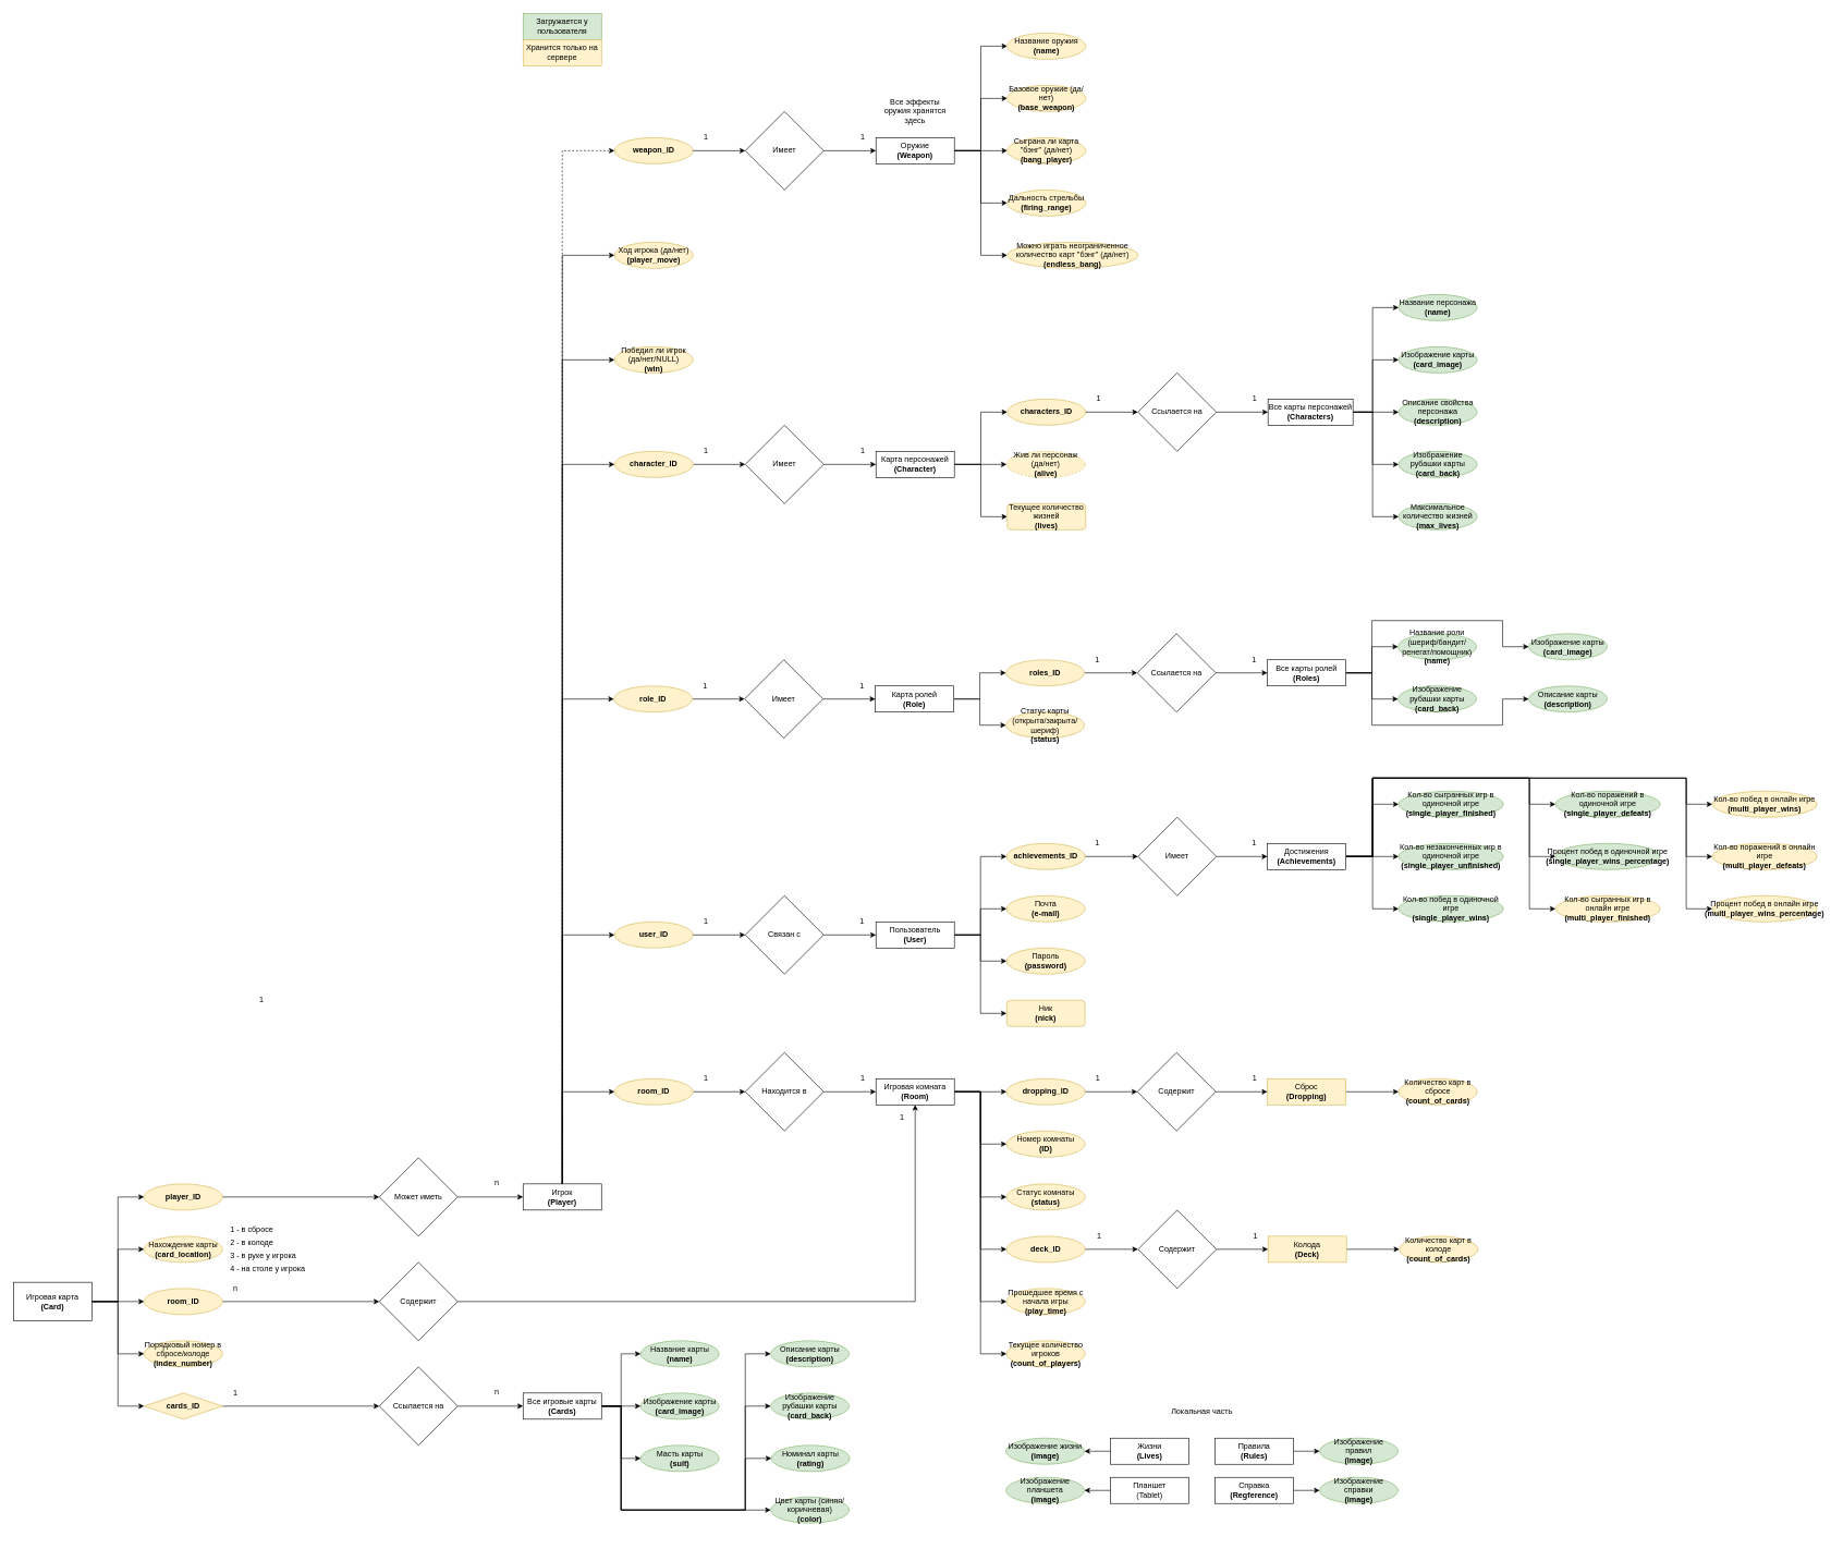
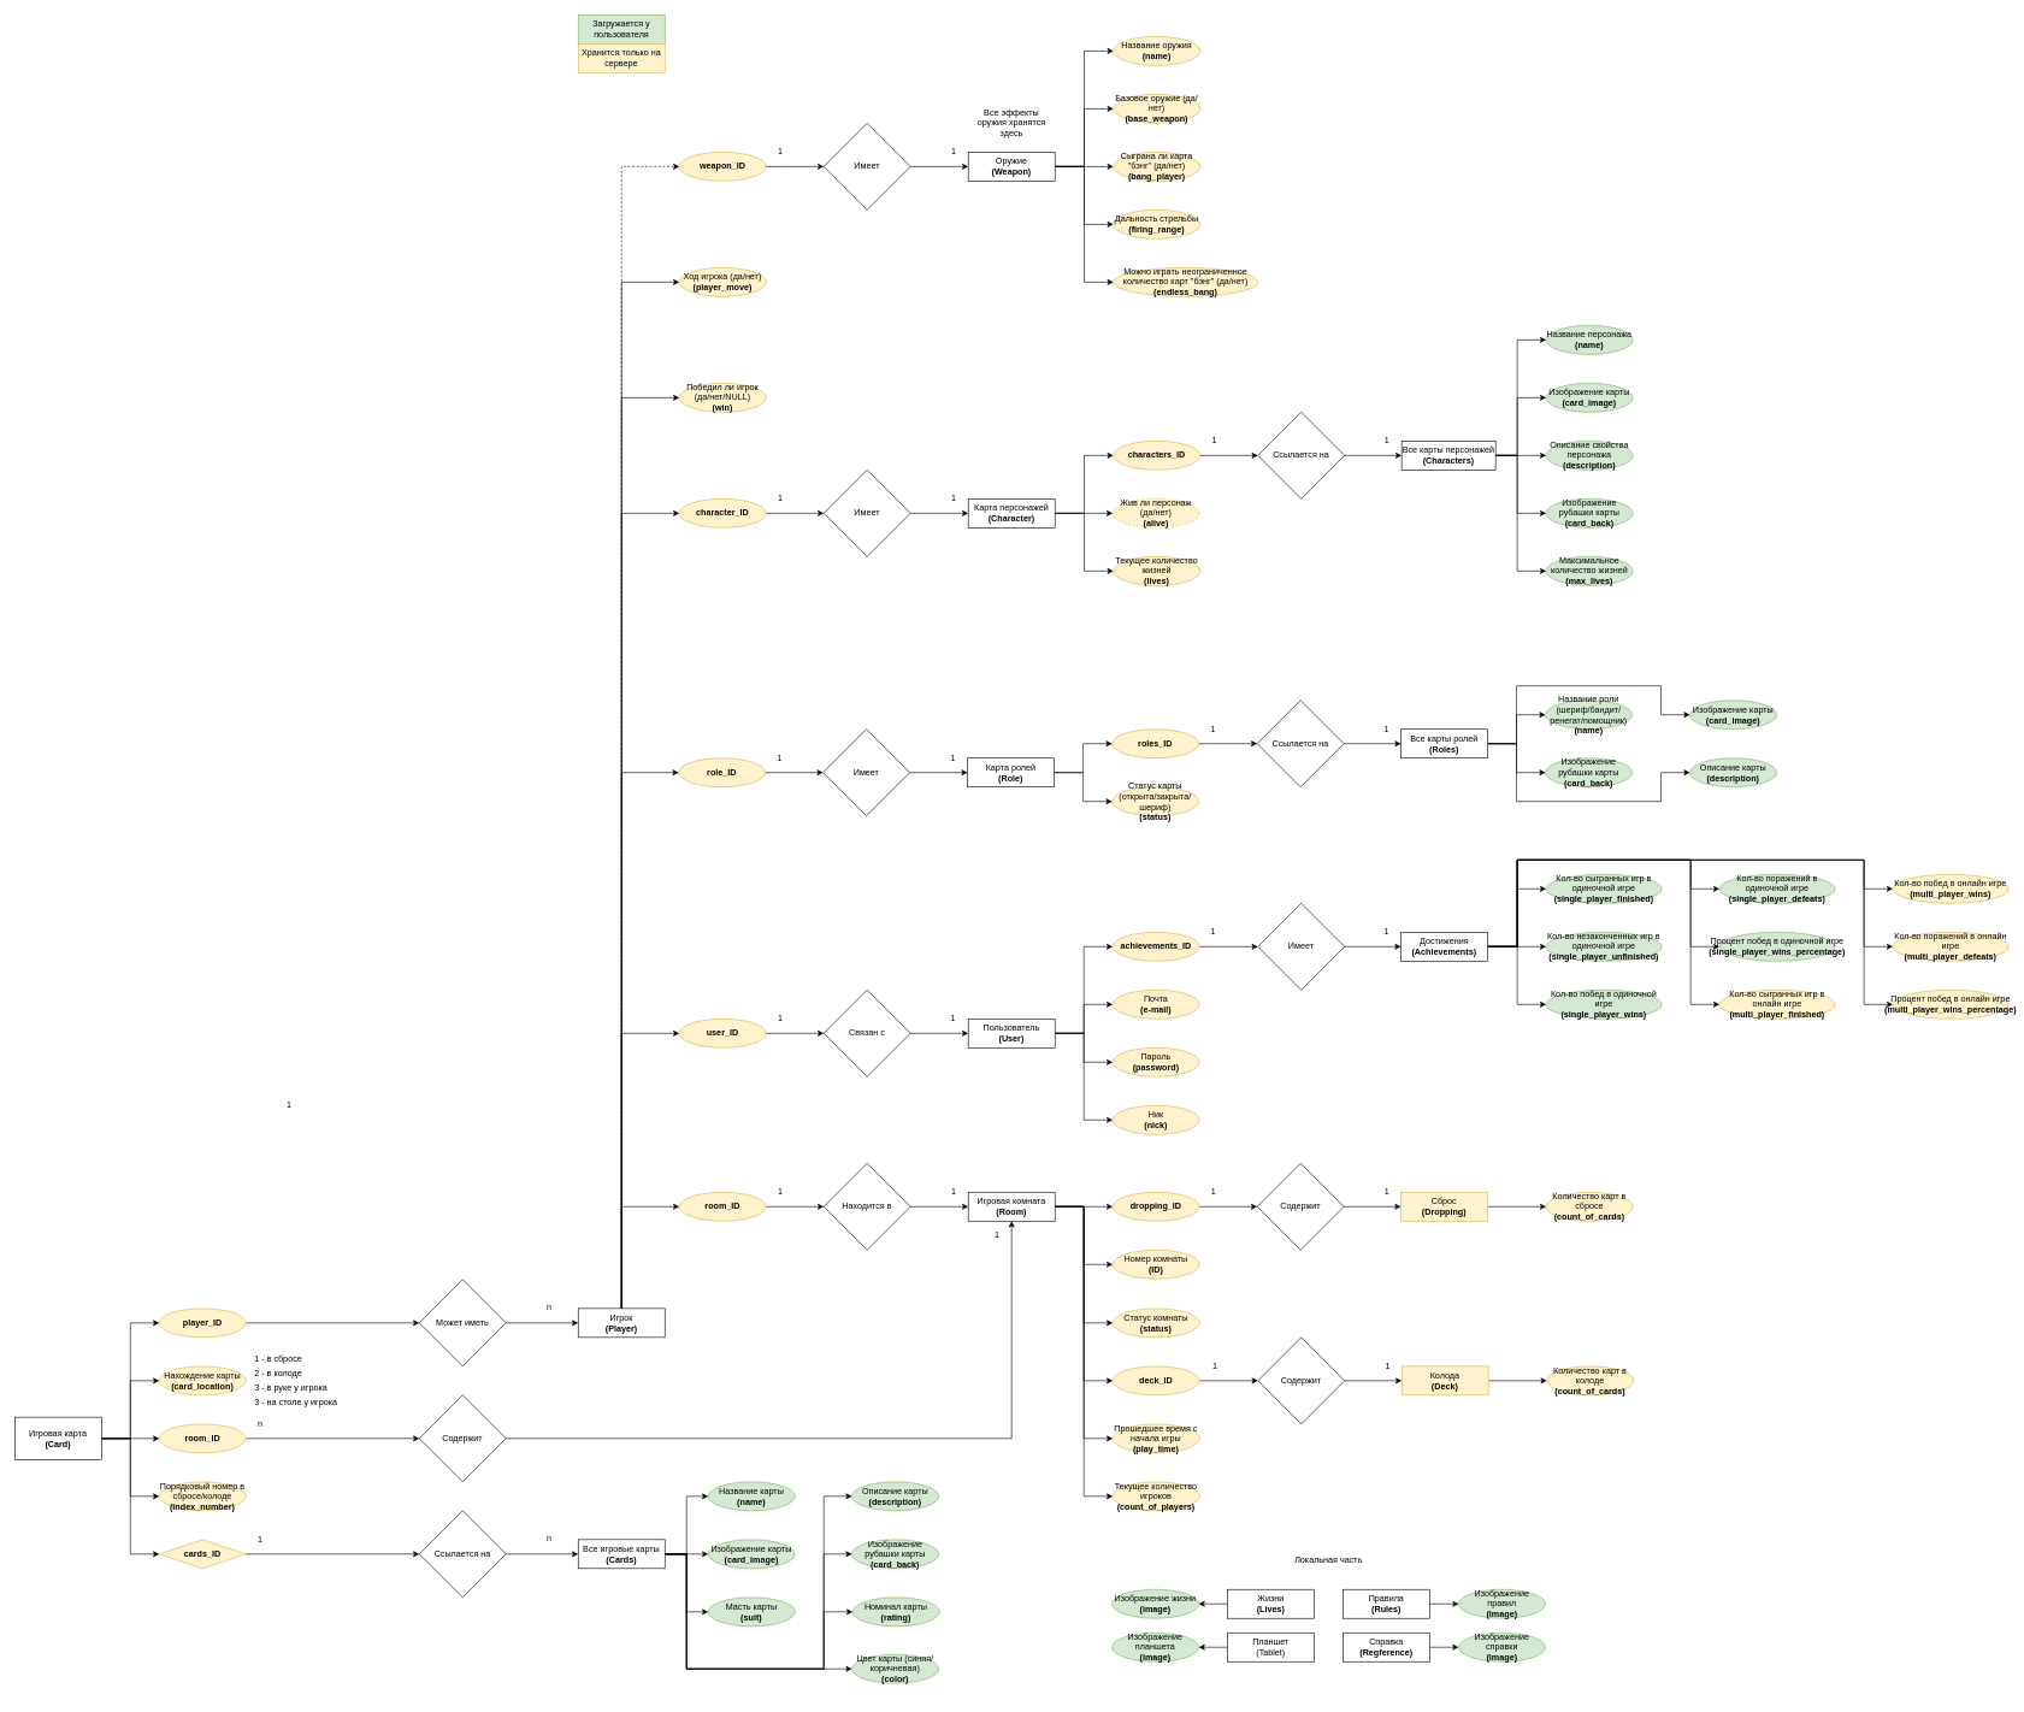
- <mxCell id="75" value="Текущее количество жизней&lt;br&gt;&lt;b&gt;(lives)&lt;/b&gt;" style="whiteSpace=wrap;html=1;fillColor=#fff2cc;strokeColor=#d6b656;rounded=1;" parent="1" vertex="1"><mxGeometry x="1541" y="770" width="120" height="40" as="geometry" /></mxCell>
+ <mxCell id="75" value="Текущее количество жизней&lt;br&gt;&lt;b&gt;(lives)&lt;/b&gt;" style="ellipse;whiteSpace=wrap;html=1;fillColor=#fff2cc;strokeColor=#d6b656;" parent="1" vertex="1"><mxGeometry x="1541" y="770" width="120" height="40" as="geometry" /></mxCell>
- <mxCell id="9" value="Ник&lt;br&gt;&lt;b&gt;(nick)&lt;/b&gt;" style="whiteSpace=wrap;html=1;fillColor=#fff2cc;strokeColor=#d6b656;rounded=1;" parent="1" vertex="1"><mxGeometry x="1540" y="1530" width="120" height="40" as="geometry" /></mxCell>
+ <mxCell id="9" value="Ник&lt;br&gt;&lt;b&gt;(nick)&lt;/b&gt;" style="ellipse;whiteSpace=wrap;html=1;fillColor=#fff2cc;strokeColor=#d6b656;" parent="1" vertex="1"><mxGeometry x="1540" y="1530" width="120" height="40" as="geometry" /></mxCell>
- <mxCell id="142" value="4 - на столе у игрока" style="text;html=1;strokeColor=none;fillColor=none;align=left;verticalAlign=middle;whiteSpace=wrap;rounded=0;" parent="1" vertex="1"><mxGeometry x="350" y="1931" width="120" height="20" as="geometry" /></mxCell>
+ <mxCell id="142" value="3 - на столе у игрока" style="text;html=1;strokeColor=none;fillColor=none;align=left;verticalAlign=middle;whiteSpace=wrap;rounded=0;" parent="1" vertex="1"><mxGeometry x="350" y="1931" width="120" height="20" as="geometry" /></mxCell>
